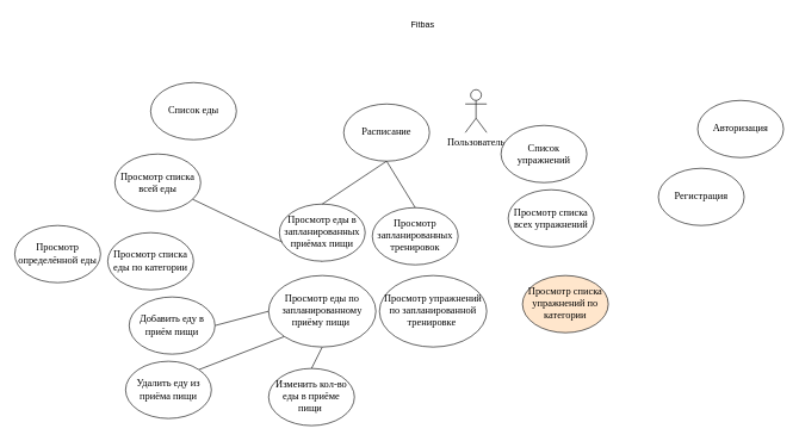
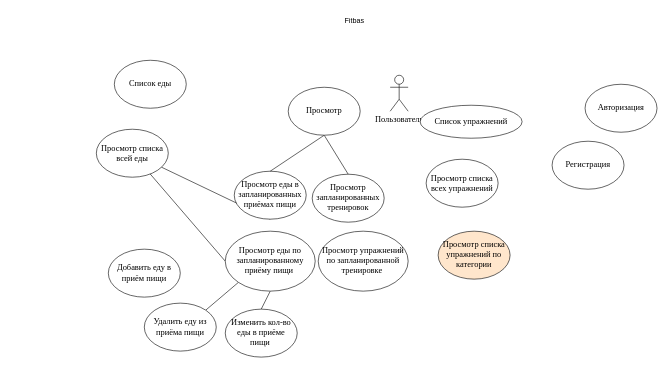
- <mxCell id="8" value="&lt;font face=&quot;PT Astra Serif&quot;&gt;&lt;span style=&quot;font-size: 14px;&quot;&gt;Список еды&lt;/span&gt;&lt;/font&gt;" style="ellipse;whiteSpace=wrap;html=1;" vertex="1" parent="1"><mxGeometry x="210" y="115" width="120" height="80" as="geometry" /></mxCell>
+ <mxCell id="8" value="&lt;font face=&quot;PT Astra Serif&quot;&gt;&lt;span style=&quot;font-size: 14px;&quot;&gt;Список еды&lt;/span&gt;&lt;/font&gt;" style="ellipse;whiteSpace=wrap;html=1;" vertex="1" parent="1"><mxGeometry x="190" y="100" width="120" height="80" as="geometry" /></mxCell>
- <mxCell id="13" value="&lt;font face=&quot;PT Astra Serif&quot;&gt;&lt;span style=&quot;font-size: 14px;&quot;&gt;Расписание&lt;/span&gt;&lt;/font&gt;" style="ellipse;whiteSpace=wrap;html=1;" vertex="1" parent="1"><mxGeometry x="480" y="145" width="120" height="80" as="geometry" /></mxCell>
+ <mxCell id="13" value="&lt;font face=&quot;PT Astra Serif&quot;&gt;&lt;span style=&quot;font-size: 14px;&quot;&gt;Просмотр&lt;/span&gt;&lt;/font&gt;" style="ellipse;whiteSpace=wrap;html=1;" vertex="1" parent="1"><mxGeometry x="480" y="145" width="120" height="80" as="geometry" /></mxCell>
- <mxCell id="10" value="&lt;font face=&quot;PT Astra Serif&quot;&gt;&lt;span style=&quot;font-size: 14px;&quot;&gt;Список упражнений&lt;/span&gt;&lt;/font&gt;" style="ellipse;whiteSpace=wrap;html=1;" vertex="1" parent="1"><mxGeometry x="700" y="175" width="120" height="80" as="geometry" /></mxCell>
+ <mxCell id="10" value="&lt;font face=&quot;PT Astra Serif&quot;&gt;&lt;span style=&quot;font-size: 14px;&quot;&gt;Список упражнений&lt;/span&gt;&lt;/font&gt;" style="ellipse;whiteSpace=wrap;html=1;" vertex="1" parent="1"><mxGeometry x="700" y="175" width="170" height="55" as="geometry" /></mxCell>
- <mxCell id="26" value="&lt;font face=&quot;PT Astra Serif&quot;&gt;&lt;span style=&quot;font-size: 14px;&quot;&gt;Просмотр определённой еды&lt;/span&gt;&lt;/font&gt;" style="ellipse;whiteSpace=wrap;html=1;" vertex="1" parent="1"><mxGeometry x="20" y="315" width="120" height="80" as="geometry" /></mxCell>
- <mxCell id="23" value="&lt;font face=&quot;PT Astra Serif&quot;&gt;&lt;span style=&quot;font-size: 14px;&quot;&gt;Просмотр списка еды по категории&lt;/span&gt;&lt;/font&gt;" style="ellipse;whiteSpace=wrap;html=1;" vertex="1" parent="1"><mxGeometry x="150" y="325" width="120" height="80" as="geometry" /></mxCell>
- <mxCell id="14" style="rounded=0;orthogonalLoop=1;jettySize=auto;html=1;exitX=0;exitY=0.5;exitDx=0;exitDy=0;entryX=1;entryY=0.5;entryDx=0;entryDy=0;endArrow=none;endFill=0;" edge="1" parent="1" source="17" target="19"><mxGeometry relative="1" as="geometry" /></mxCell>
+ <mxCell id="14" style="rounded=0;orthogonalLoop=1;jettySize=auto;html=1;exitX=0;exitY=0.5;exitDx=0;exitDy=0;endArrow=none;endFill=0;" edge="1" parent="1" source="17" target="22"><mxGeometry relative="1" as="geometry" /></mxCell>
- <mxCell id="20" value="&lt;font face=&quot;PT Astra Serif&quot;&gt;&lt;span style=&quot;font-size: 14px;&quot;&gt;Удалить еду из приёма пищи&lt;/span&gt;&lt;/font&gt;" style="ellipse;whiteSpace=wrap;html=1;" vertex="1" parent="1"><mxGeometry x="175" y="505" width="120" height="80" as="geometry" /></mxCell>
+ <mxCell id="20" value="&lt;font face=&quot;PT Astra Serif&quot;&gt;&lt;span style=&quot;font-size: 14px;&quot;&gt;Удалить еду из приёма пищи&lt;/span&gt;&lt;/font&gt;" style="ellipse;whiteSpace=wrap;html=1;" vertex="1" parent="1"><mxGeometry x="240" y="505" width="120" height="80" as="geometry" /></mxCell>
